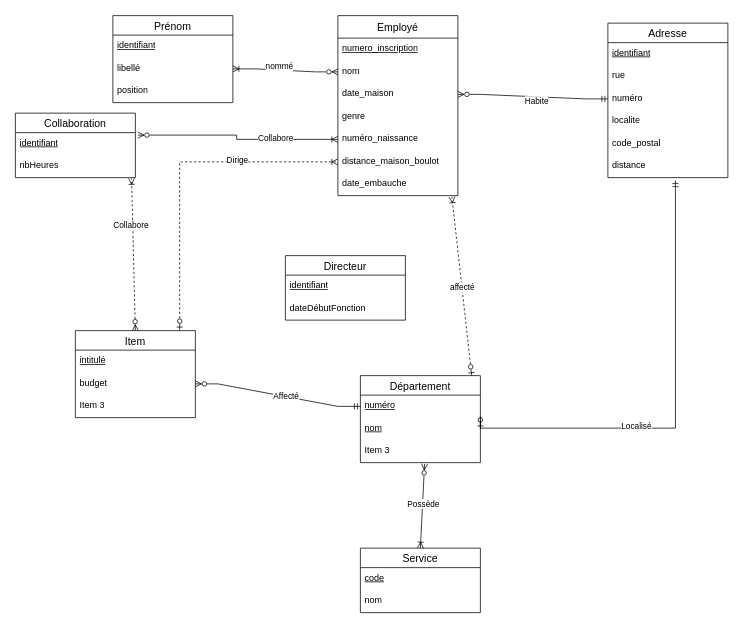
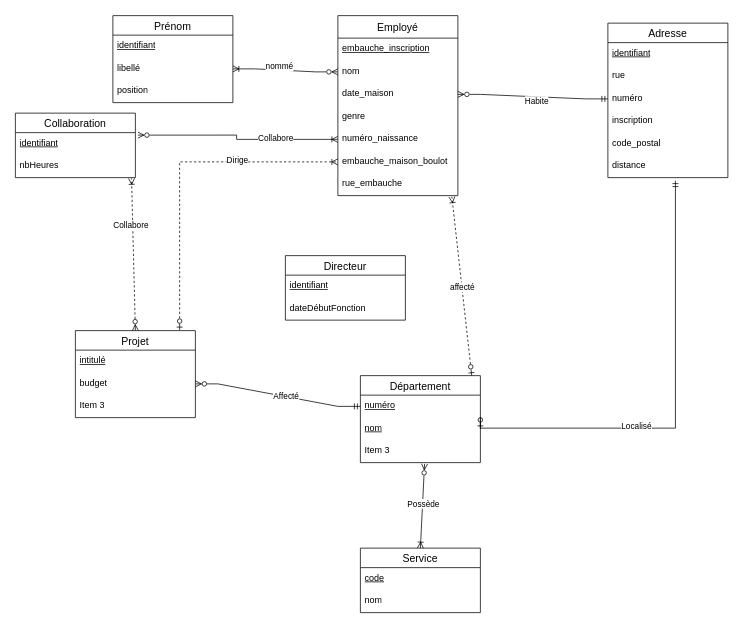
- <mxCell id="3" value="&lt;u&gt;numero_inscription&lt;/u&gt;" style="text;strokeColor=none;fillColor=none;spacingLeft=4;spacingRight=4;overflow=hidden;rotatable=0;points=[[0,0.5],[1,0.5]];portConstraint=eastwest;fontSize=12;whiteSpace=wrap;html=1;" parent="2" vertex="1"><mxGeometry y="30" width="160" height="30" as="geometry" /></mxCell>
+ <mxCell id="3" value="&lt;u&gt;embauche_inscription&lt;/u&gt;" style="text;strokeColor=none;fillColor=none;spacingLeft=4;spacingRight=4;overflow=hidden;rotatable=0;points=[[0,0.5],[1,0.5]];portConstraint=eastwest;fontSize=12;whiteSpace=wrap;html=1;" parent="2" vertex="1"><mxGeometry y="30" width="160" height="30" as="geometry" /></mxCell>
- <mxCell id="20" value="localite" style="text;strokeColor=none;fillColor=none;spacingLeft=4;spacingRight=4;overflow=hidden;rotatable=0;points=[[0,0.5],[1,0.5]];portConstraint=eastwest;fontSize=12;whiteSpace=wrap;html=1;" parent="16" vertex="1"><mxGeometry y="116" width="160" height="30" as="geometry" /></mxCell>
+ <mxCell id="20" value="inscription" style="text;strokeColor=none;fillColor=none;spacingLeft=4;spacingRight=4;overflow=hidden;rotatable=0;points=[[0,0.5],[1,0.5]];portConstraint=eastwest;fontSize=12;whiteSpace=wrap;html=1;" parent="16" vertex="1"><mxGeometry y="116" width="160" height="30" as="geometry" /></mxCell>
- <mxCell id="8" value="distance_maison_boulot" style="text;strokeColor=none;fillColor=none;spacingLeft=4;spacingRight=4;overflow=hidden;rotatable=0;points=[[0,0.5],[1,0.5]];portConstraint=eastwest;fontSize=12;whiteSpace=wrap;html=1;" parent="2" vertex="1"><mxGeometry y="180" width="160" height="30" as="geometry" /></mxCell>
+ <mxCell id="8" value="embauche_maison_boulot" style="text;strokeColor=none;fillColor=none;spacingLeft=4;spacingRight=4;overflow=hidden;rotatable=0;points=[[0,0.5],[1,0.5]];portConstraint=eastwest;fontSize=12;whiteSpace=wrap;html=1;" parent="2" vertex="1"><mxGeometry y="180" width="160" height="30" as="geometry" /></mxCell>
- <mxCell id="9" value="date_embauche" style="text;strokeColor=none;fillColor=none;spacingLeft=4;spacingRight=4;overflow=hidden;rotatable=0;points=[[0,0.5],[1,0.5]];portConstraint=eastwest;fontSize=12;whiteSpace=wrap;html=1;" parent="2" vertex="1"><mxGeometry y="210" width="160" height="30" as="geometry" /></mxCell>
+ <mxCell id="9" value="rue_embauche" style="text;strokeColor=none;fillColor=none;spacingLeft=4;spacingRight=4;overflow=hidden;rotatable=0;points=[[0,0.5],[1,0.5]];portConstraint=eastwest;fontSize=12;whiteSpace=wrap;html=1;" parent="2" vertex="1"><mxGeometry y="210" width="160" height="30" as="geometry" /></mxCell>
- <mxCell id="38" value="Item" style="swimlane;fontStyle=0;childLayout=stackLayout;horizontal=1;startSize=26;horizontalStack=0;resizeParent=1;resizeParentMax=0;resizeLast=0;collapsible=1;marginBottom=0;align=center;fontSize=14;" parent="1" vertex="1"><mxGeometry y="440" width="160" height="116" as="geometry" x="100" /></mxCell>
+ <mxCell id="38" value="Projet" style="swimlane;fontStyle=0;childLayout=stackLayout;horizontal=1;startSize=26;horizontalStack=0;resizeParent=1;resizeParentMax=0;resizeLast=0;collapsible=1;marginBottom=0;align=center;fontSize=14;" parent="1" vertex="1"><mxGeometry y="440" width="160" height="116" as="geometry" x="100" /></mxCell>
